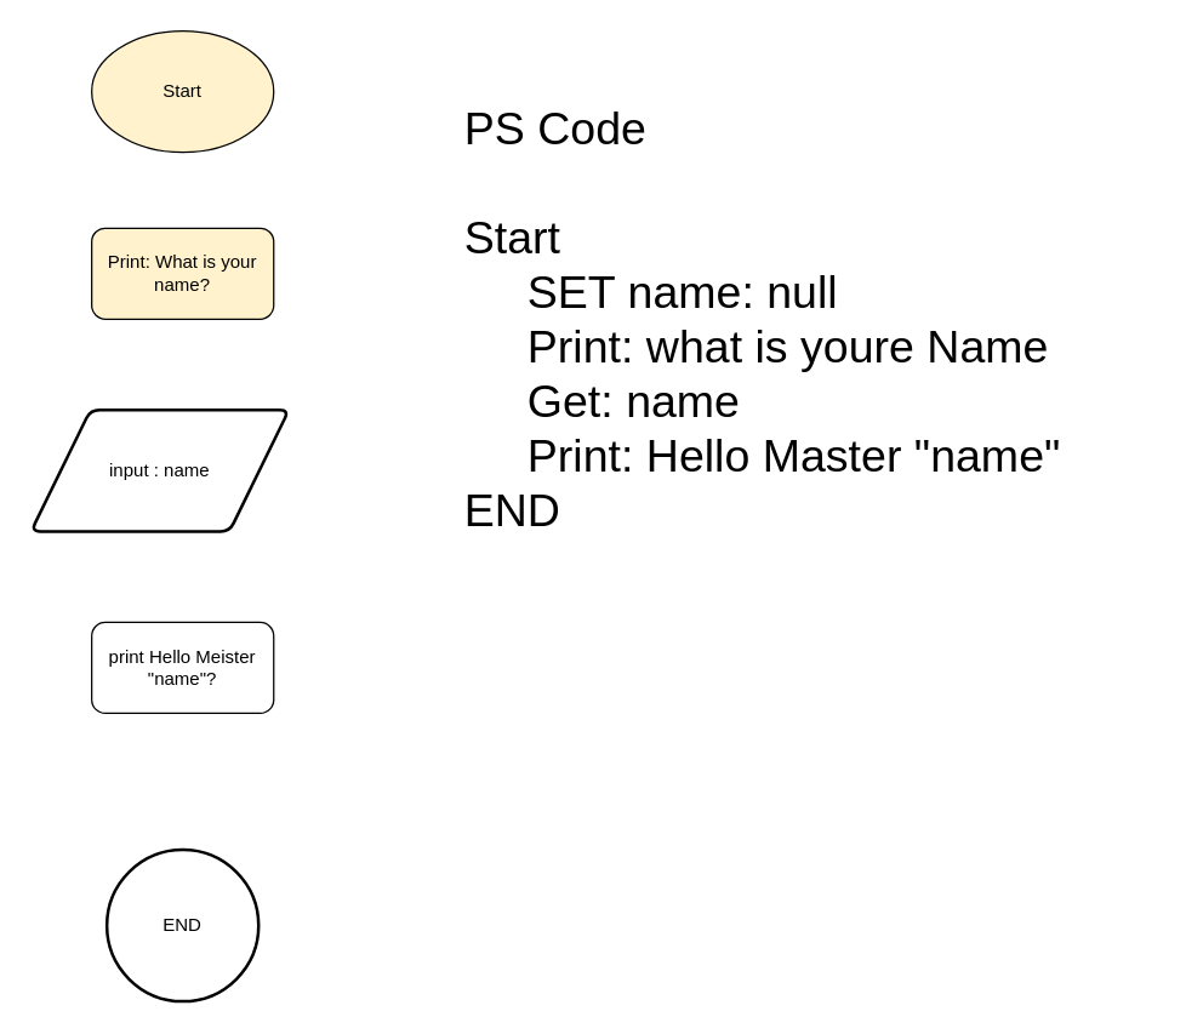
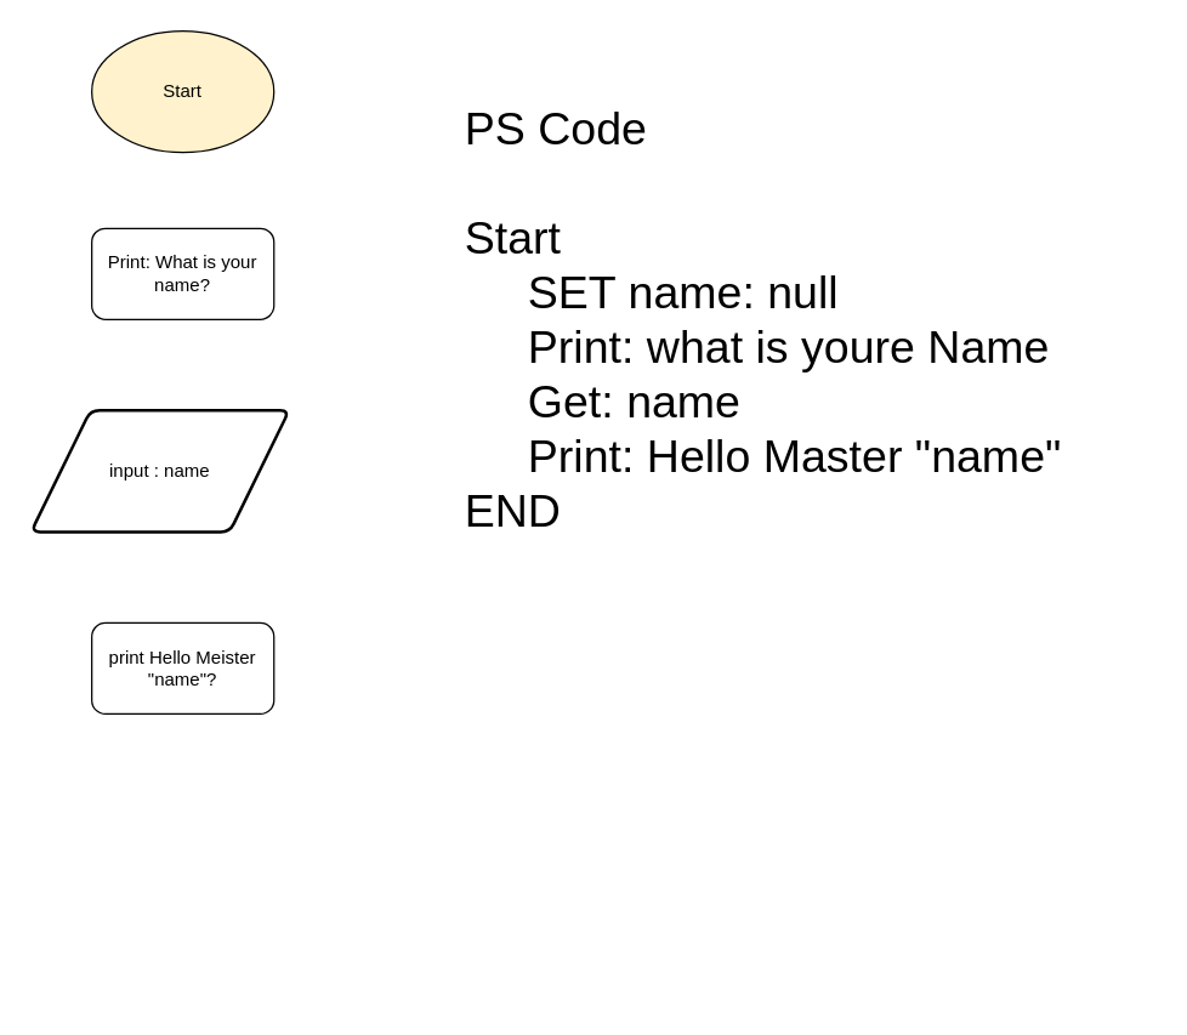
- <mxCell id="3" value="Print: What is your name?" style="rounded=1;whiteSpace=wrap;html=1;fillColor=#fff2cc;" vertex="1" parent="1"><mxGeometry x="60" y="150" width="120" height="60" as="geometry" /></mxCell>
+ <mxCell id="3" value="Print: What is your name?" style="rounded=1;whiteSpace=wrap;html=1;" vertex="1" parent="1"><mxGeometry x="60" y="150" width="120" height="60" as="geometry" /></mxCell>
- <mxCell id="6" value="END" style="strokeWidth=2;html=1;shape=mxgraph.flowchart.start_2;whiteSpace=wrap;" vertex="1" parent="1"><mxGeometry x="70" y="560" width="100" height="100" as="geometry" /></mxCell>
